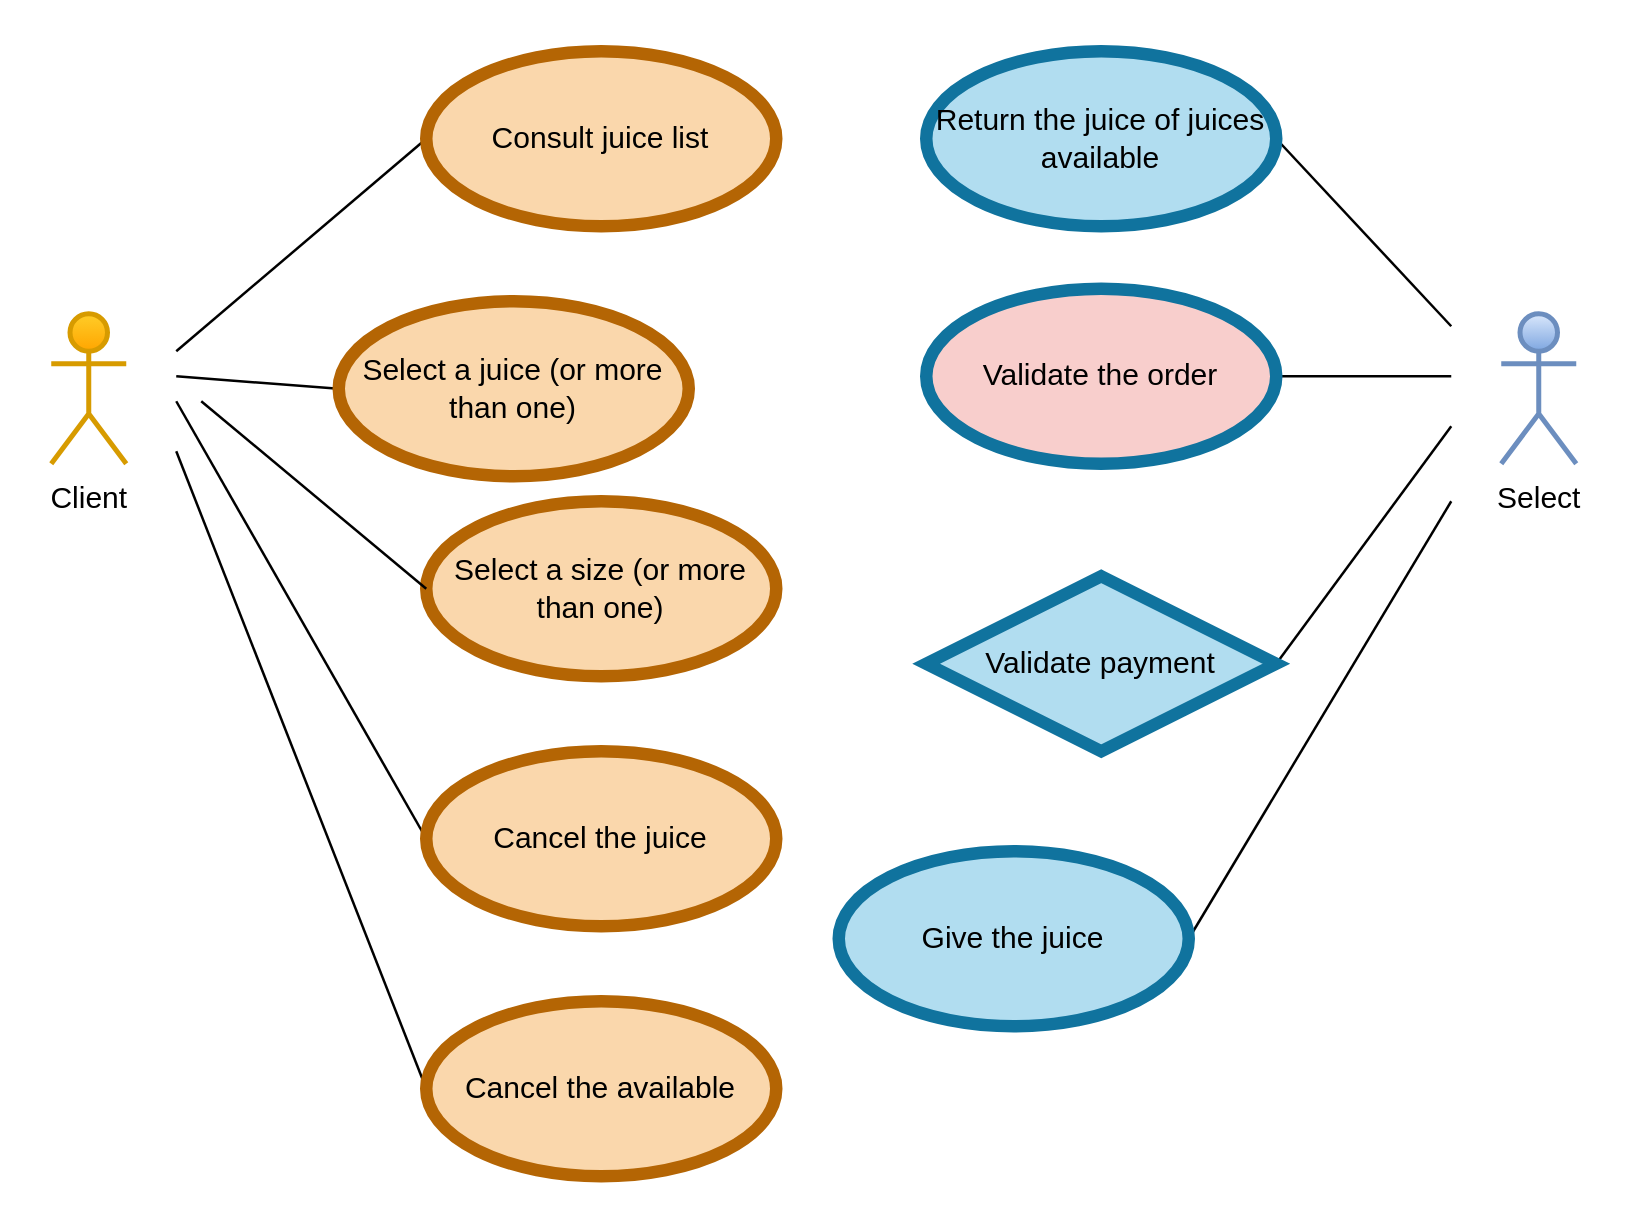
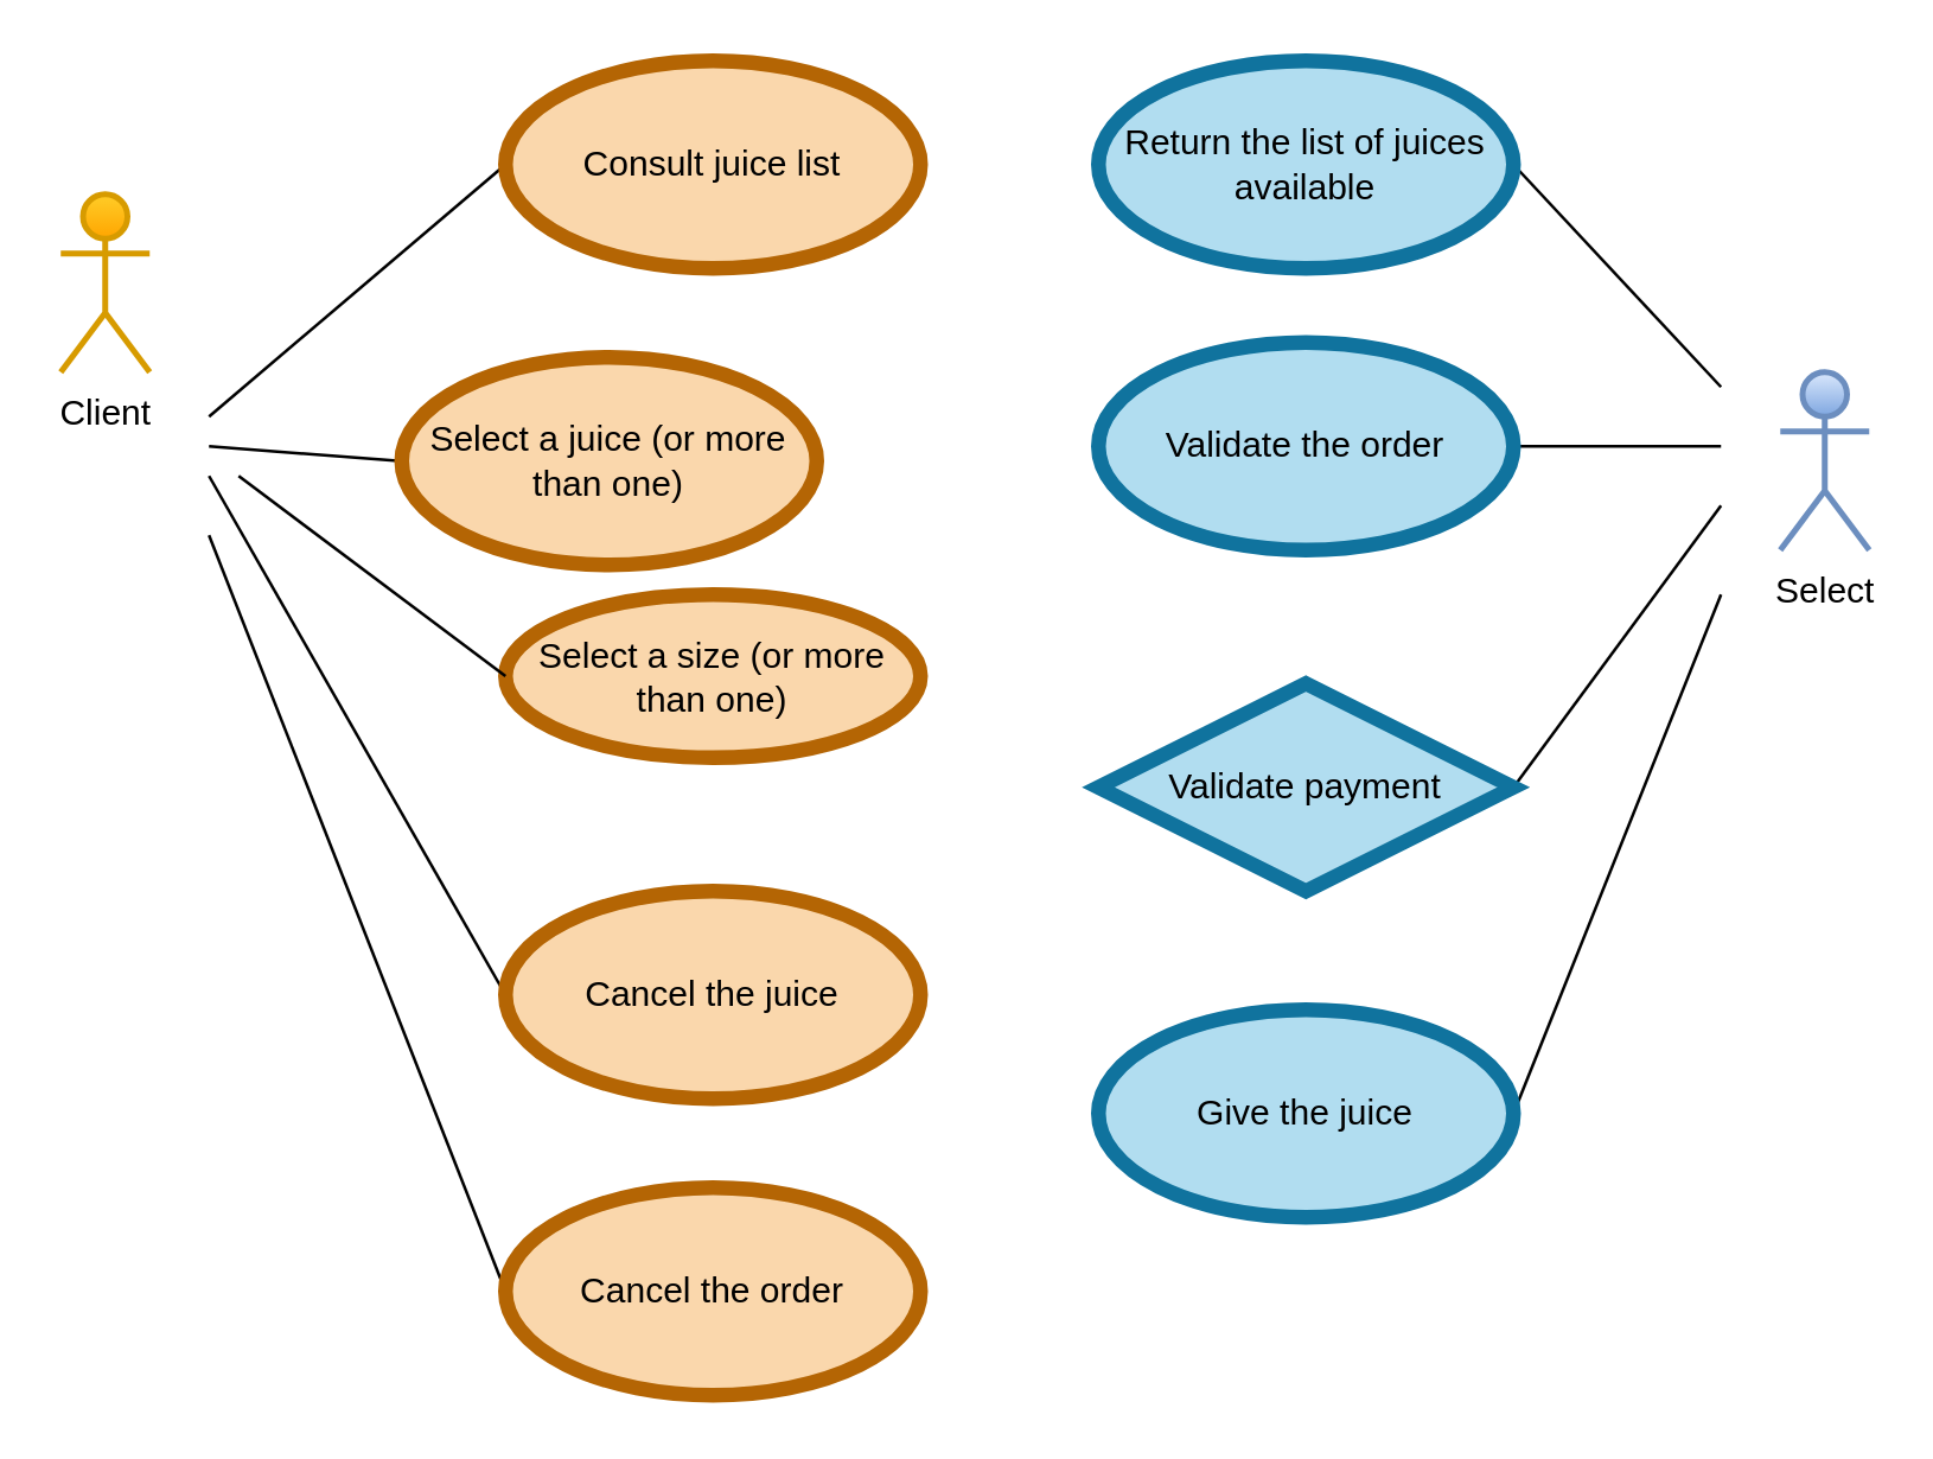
- <mxCell id="15" value="Return the juice of juices available" style="ellipse;whiteSpace=wrap;html=1;fillColor=#b1ddf0;strokeColor=#10739e;strokeWidth=5;" vertex="1" parent="1"><mxGeometry x="370" y="20" width="140" height="70" as="geometry" /></mxCell>
+ <mxCell id="15" value="Return the list of juices available" style="ellipse;whiteSpace=wrap;html=1;fillColor=#b1ddf0;strokeColor=#10739e;strokeWidth=5;" vertex="1" parent="1"><mxGeometry x="370" y="20" width="140" height="70" as="geometry" /></mxCell>
- <mxCell id="17" value="Validate the order" style="ellipse;whiteSpace=wrap;html=1;fillColor=#f8cecc;strokeColor=#10739e;strokeWidth=5;" vertex="1" parent="1"><mxGeometry x="370" y="115" width="140" height="70" as="geometry" /></mxCell>
+ <mxCell id="17" value="Validate the order" style="ellipse;whiteSpace=wrap;html=1;fillColor=#b1ddf0;strokeColor=#10739e;strokeWidth=5;" vertex="1" parent="1"><mxGeometry x="370" y="115" width="140" height="70" as="geometry" /></mxCell>
- <mxCell id="2" value="Client" style="shape=umlActor;verticalLabelPosition=bottom;verticalAlign=top;html=1;fillColor=#ffcd28;strokeColor=#d79b00;strokeWidth=2;perimeterSpacing=0;gradientColor=#ffa500;" vertex="1" parent="1"><mxGeometry x="20" y="125" width="30" height="60" as="geometry" /></mxCell>
+ <mxCell id="2" value="Client" style="shape=umlActor;verticalLabelPosition=bottom;verticalAlign=top;html=1;fillColor=#ffcd28;strokeColor=#d79b00;strokeWidth=2;perimeterSpacing=0;gradientColor=#ffa500;" vertex="1" parent="1"><mxGeometry x="20" y="65" width="30" height="60" as="geometry" /></mxCell>
- <mxCell id="20" value="Select a size (or more than one)" style="ellipse;whiteSpace=wrap;html=1;fillColor=#fad7ac;strokeColor=#b46504;strokeWidth=5;" vertex="1" parent="1"><mxGeometry x="170" y="200" width="140" height="70" as="geometry" /></mxCell>
+ <mxCell id="20" value="Select a size (or more than one)" style="ellipse;whiteSpace=wrap;html=1;fillColor=#fad7ac;strokeColor=#b46504;strokeWidth=5;" vertex="1" parent="1"><mxGeometry x="170" y="200" width="140" height="55" as="geometry" /></mxCell>
- <mxCell id="10" value="Give the juice" style="ellipse;whiteSpace=wrap;html=1;fillColor=#b1ddf0;strokeColor=#10739e;strokeWidth=5;" vertex="1" parent="1"><mxGeometry x="335" y="340" width="140" height="70" as="geometry" /></mxCell>
+ <mxCell id="10" value="Give the juice" style="ellipse;whiteSpace=wrap;html=1;fillColor=#b1ddf0;strokeColor=#10739e;strokeWidth=5;" vertex="1" parent="1"><mxGeometry x="370" y="340" width="140" height="70" as="geometry" /></mxCell>
- <mxCell id="19" value="Cancel the available" style="ellipse;whiteSpace=wrap;html=1;fillColor=#fad7ac;strokeColor=#b46504;strokeWidth=5;" vertex="1" parent="1"><mxGeometry x="170" y="400" width="140" height="70" as="geometry" /></mxCell>
+ <mxCell id="19" value="Cancel the order" style="ellipse;whiteSpace=wrap;html=1;fillColor=#fad7ac;strokeColor=#b46504;strokeWidth=5;" vertex="1" parent="1"><mxGeometry x="170" y="400" width="140" height="70" as="geometry" /></mxCell>
